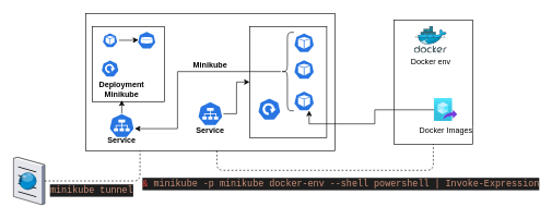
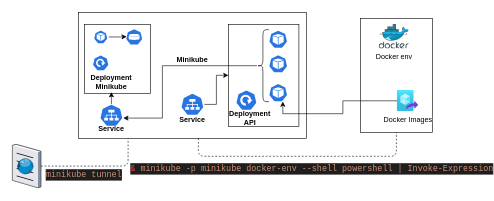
+ <mxCell id="15" value="&lt;b&gt;Deployment API&lt;/b&gt;" style="text;html=1;strokeColor=none;fillColor=none;align=center;verticalAlign=middle;whiteSpace=wrap;rounded=0;" vertex="1" parent="9"><mxGeometry x="5.5" y="146" width="60" height="20" as="geometry" /></mxCell>
